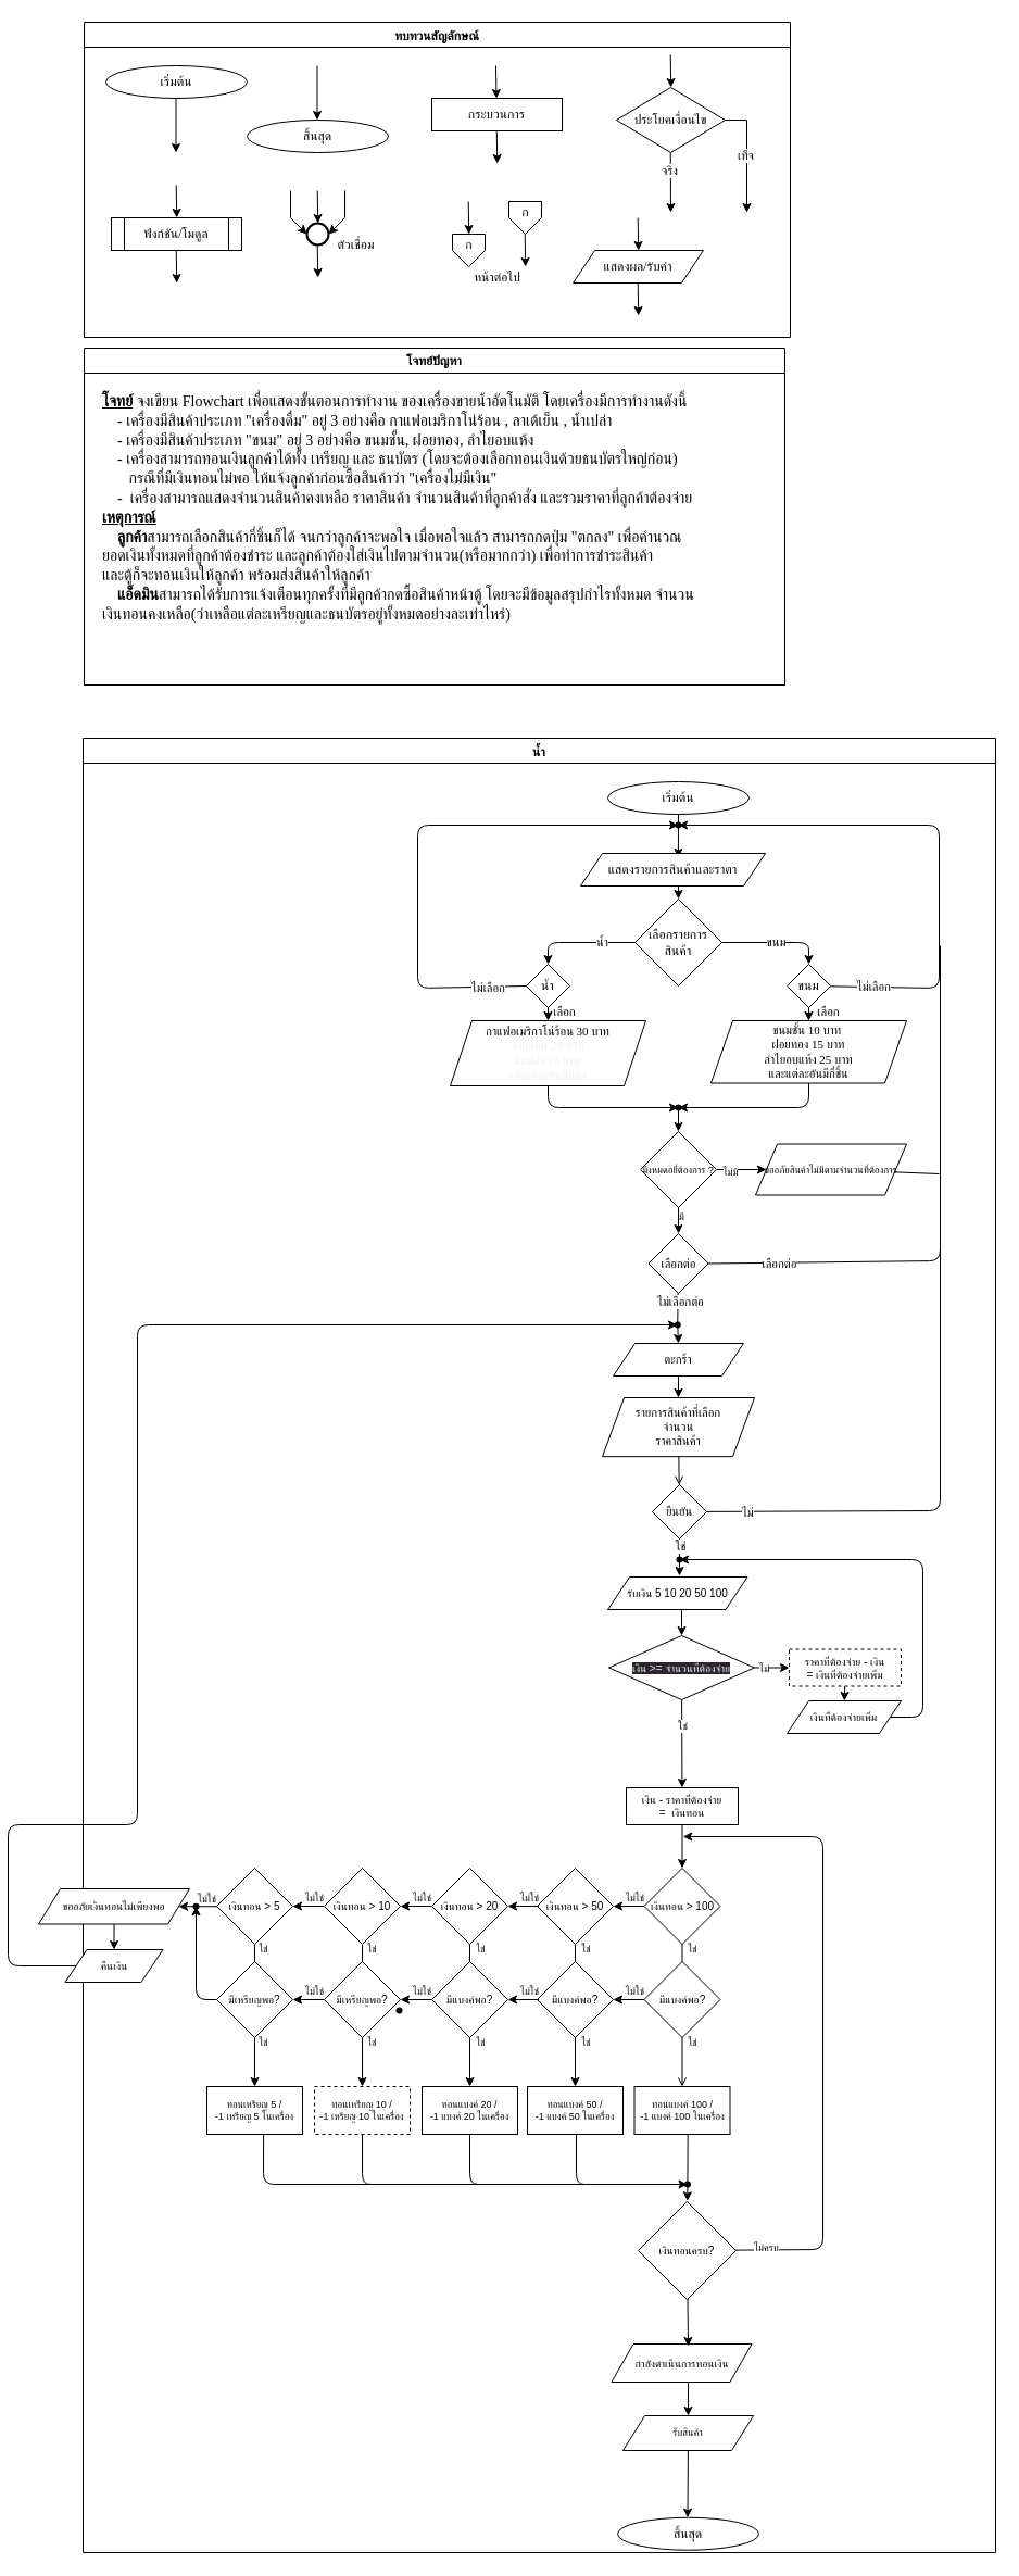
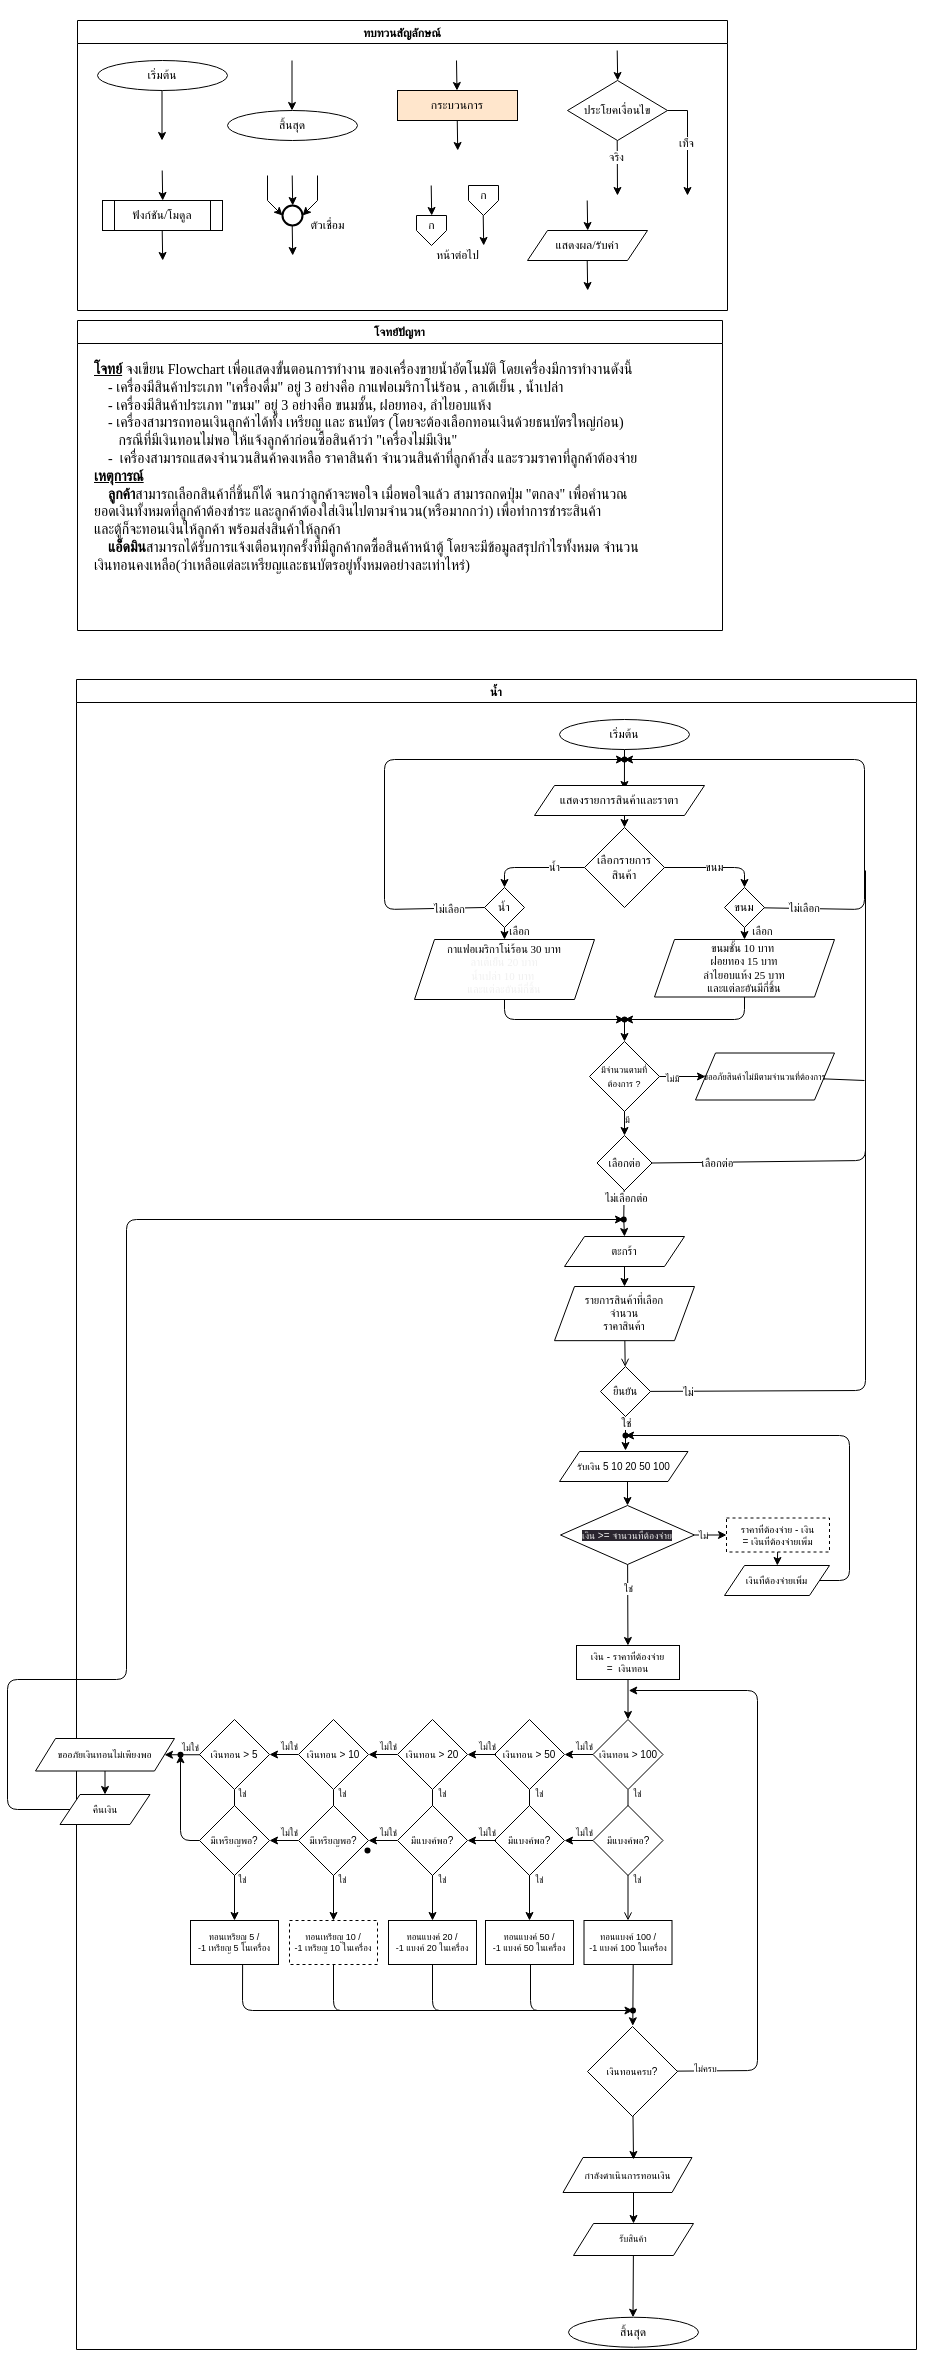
- <mxCell id="7" value="กระบวนการ" style="rounded=0;whiteSpace=wrap;html=1;fontFamily=Sarabun;fontSource=https%3A%2F%2Ffonts.googleapis.com%2Fcss%3Ffamily%3DSarabun;" parent="2" vertex="1"><mxGeometry x="320" y="70" width="120" height="30" as="geometry" /></mxCell>
+ <mxCell id="7" value="กระบวนการ" style="rounded=0;whiteSpace=wrap;html=1;fontFamily=Sarabun;fontSource=https%3A%2F%2Ffonts.googleapis.com%2Fcss%3Ffamily%3DSarabun;fillColor=#ffe6cc;" parent="2" vertex="1"><mxGeometry x="320" y="70" width="120" height="30" as="geometry" /></mxCell>
- <mxCell id="98" value="&lt;font style=&quot;font-size: 9px;&quot;&gt;มีงหมดอยี่ต้องการ ?&lt;/font&gt;" style="rhombus;whiteSpace=wrap;html=1;fontSize=11;" parent="35" vertex="1"><mxGeometry x="513" y="362" width="70" height="70" as="geometry" /></mxCell>
+ <mxCell id="98" value="&lt;font style=&quot;font-size: 9px;&quot;&gt;มีจำนวนตามที่ต้องการ ?&lt;/font&gt;" style="rhombus;whiteSpace=wrap;html=1;fontSize=11;" parent="35" vertex="1"><mxGeometry x="513" y="362" width="70" height="70" as="geometry" /></mxCell>
